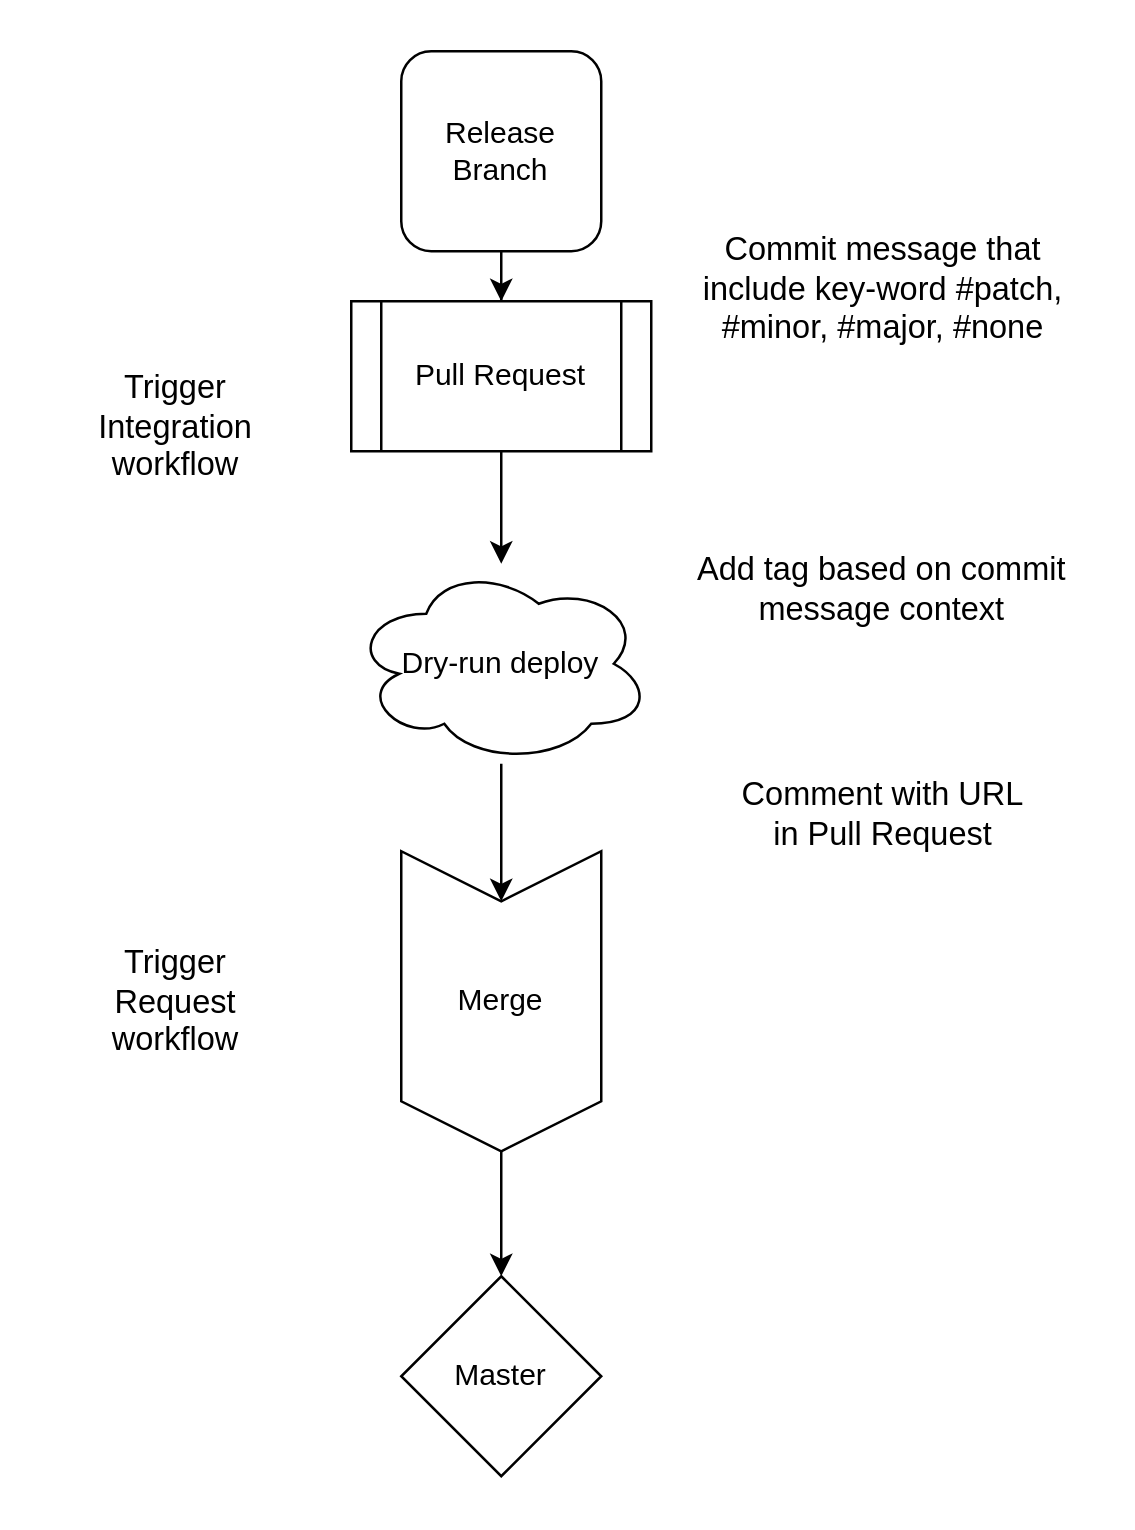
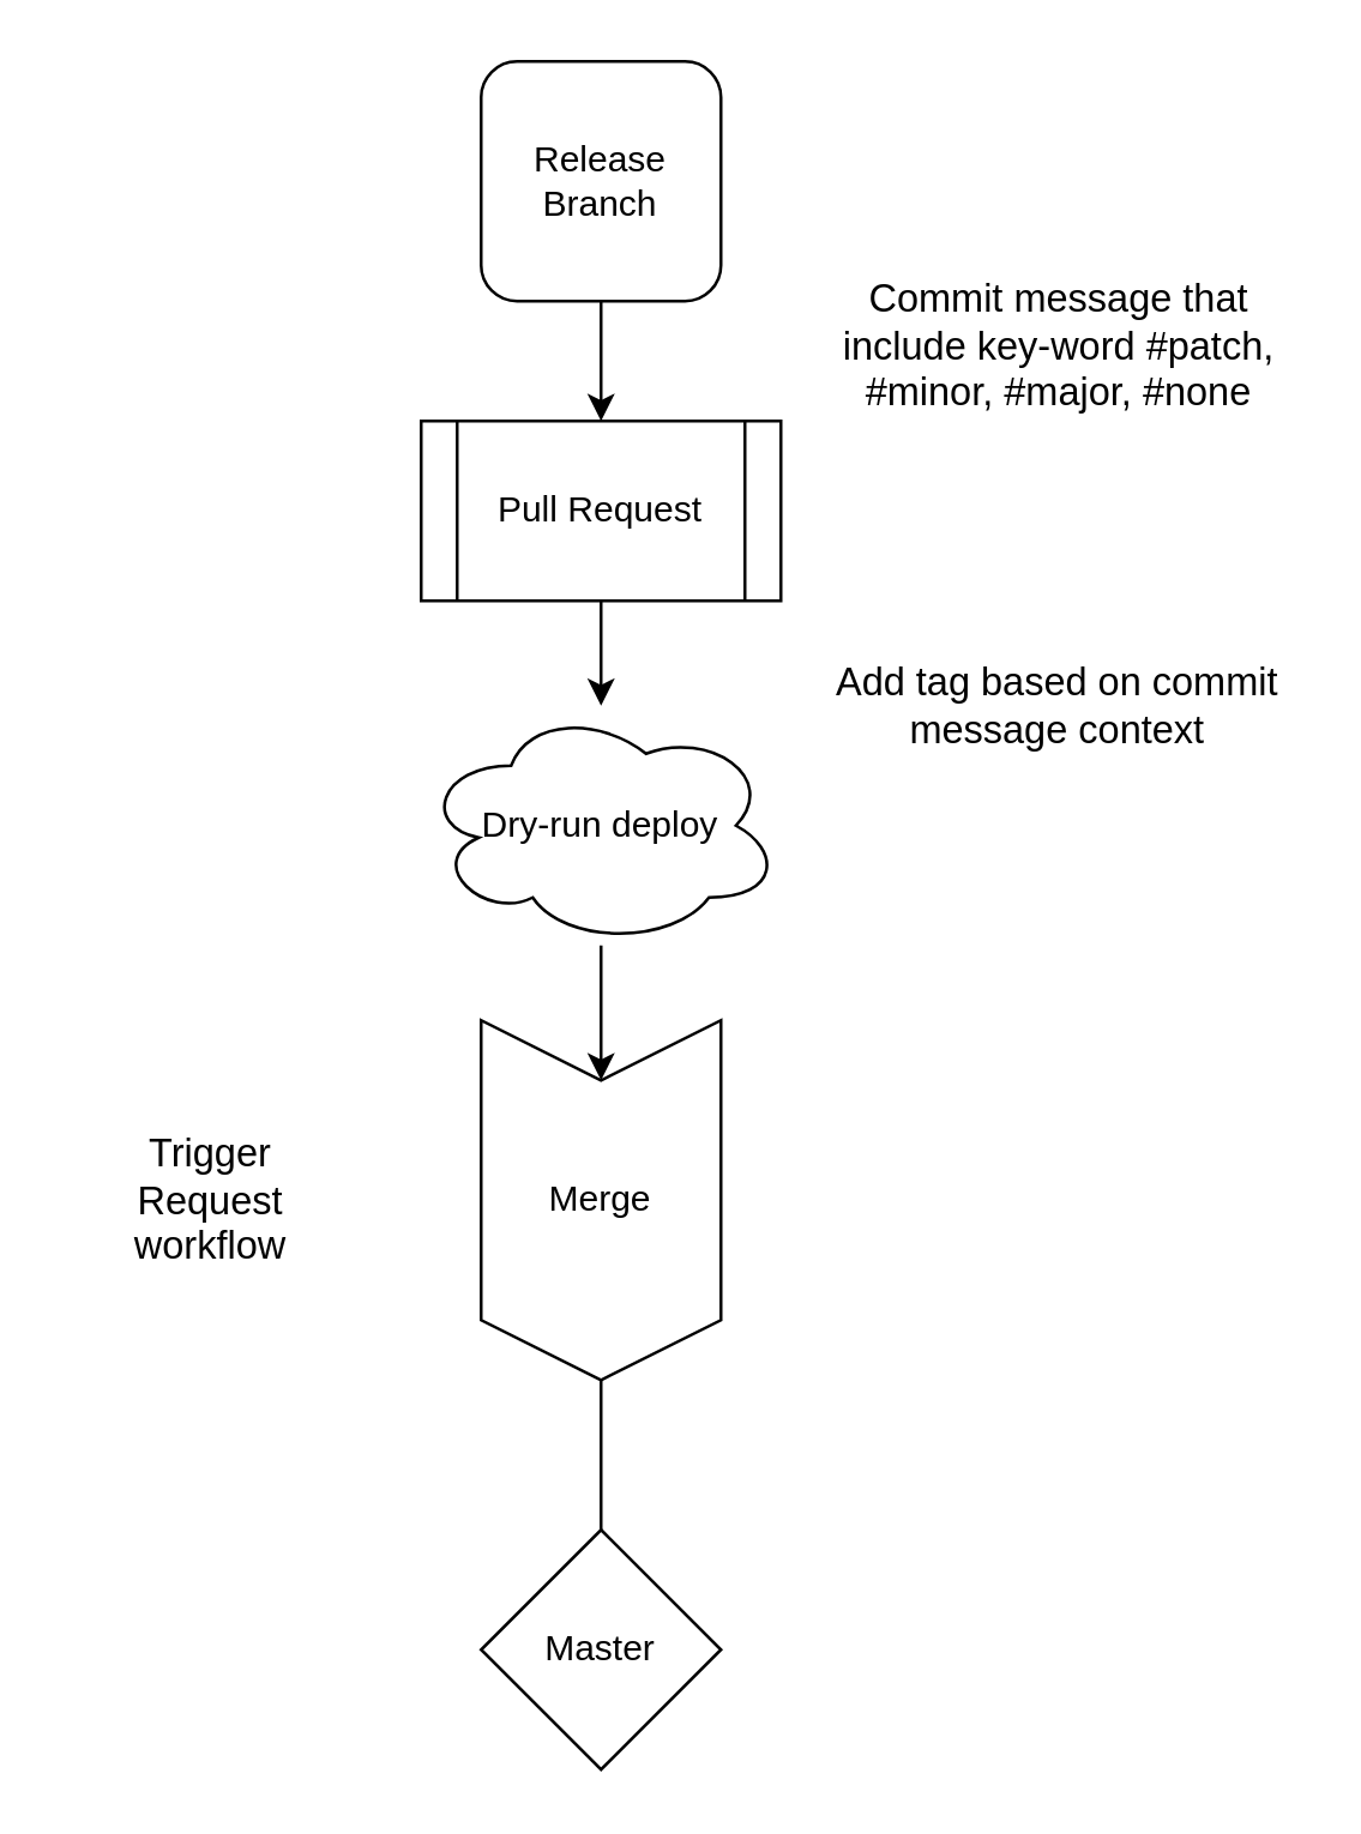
- <mxCell id="6" value="Pull Request" style="shape=process;whiteSpace=wrap;html=1;backgroundOutline=1;" vertex="1" parent="1"><mxGeometry x="140" y="120" width="120" height="60" as="geometry" /></mxCell>
+ <mxCell id="6" value="Pull Request" style="shape=process;whiteSpace=wrap;html=1;backgroundOutline=1;" vertex="1" parent="1"><mxGeometry x="140" y="140" width="120" height="60" as="geometry" /></mxCell>
- <mxCell id="14" value="&lt;font style=&quot;font-size: 13px&quot;&gt;Trigger Integration workflow&lt;/font&gt;" style="text;html=1;strokeColor=none;fillColor=none;align=center;verticalAlign=middle;whiteSpace=wrap;rounded=0;" vertex="1" parent="1"><mxGeometry x="20" y="150" width="100" height="40" as="geometry" /></mxCell>
- <mxCell id="8" value="Dry-run deploy" style="ellipse;shape=cloud;whiteSpace=wrap;html=1;" vertex="1" parent="1"><mxGeometry x="140" y="225" width="120" height="80" as="geometry" /></mxCell>
+ <mxCell id="8" value="Dry-run deploy" style="ellipse;shape=cloud;whiteSpace=wrap;html=1;" vertex="1" parent="1"><mxGeometry x="140" y="235" width="120" height="80" as="geometry" /></mxCell>
- <mxCell id="9" value="&lt;font style=&quot;font-size: 13px&quot;&gt;&lt;font style=&quot;font-size: 13px&quot;&gt;Comment with URL in Pull Request&lt;/font&gt;&lt;br&gt;&lt;/font&gt;" style="text;html=1;strokeColor=none;fillColor=none;align=center;verticalAlign=middle;whiteSpace=wrap;rounded=0;" vertex="1" parent="1"><mxGeometry x="292.5" y="300" width="120" height="50" as="geometry" /></mxCell>
- <mxCell id="10" value="" style="edgeStyle=orthogonalEdgeStyle;rounded=0;orthogonalLoop=1;jettySize=auto;html=1;" edge="1" parent="1" source="11" target="4"><mxGeometry relative="1" as="geometry" /></mxCell>
+ <mxCell id="10" value="" style="edgeStyle=orthogonalEdgeStyle;rounded=0;orthogonalLoop=1;jettySize=auto;html=1;endArrow=none;" edge="1" parent="1" source="11" target="4"><mxGeometry relative="1" as="geometry" /></mxCell>
